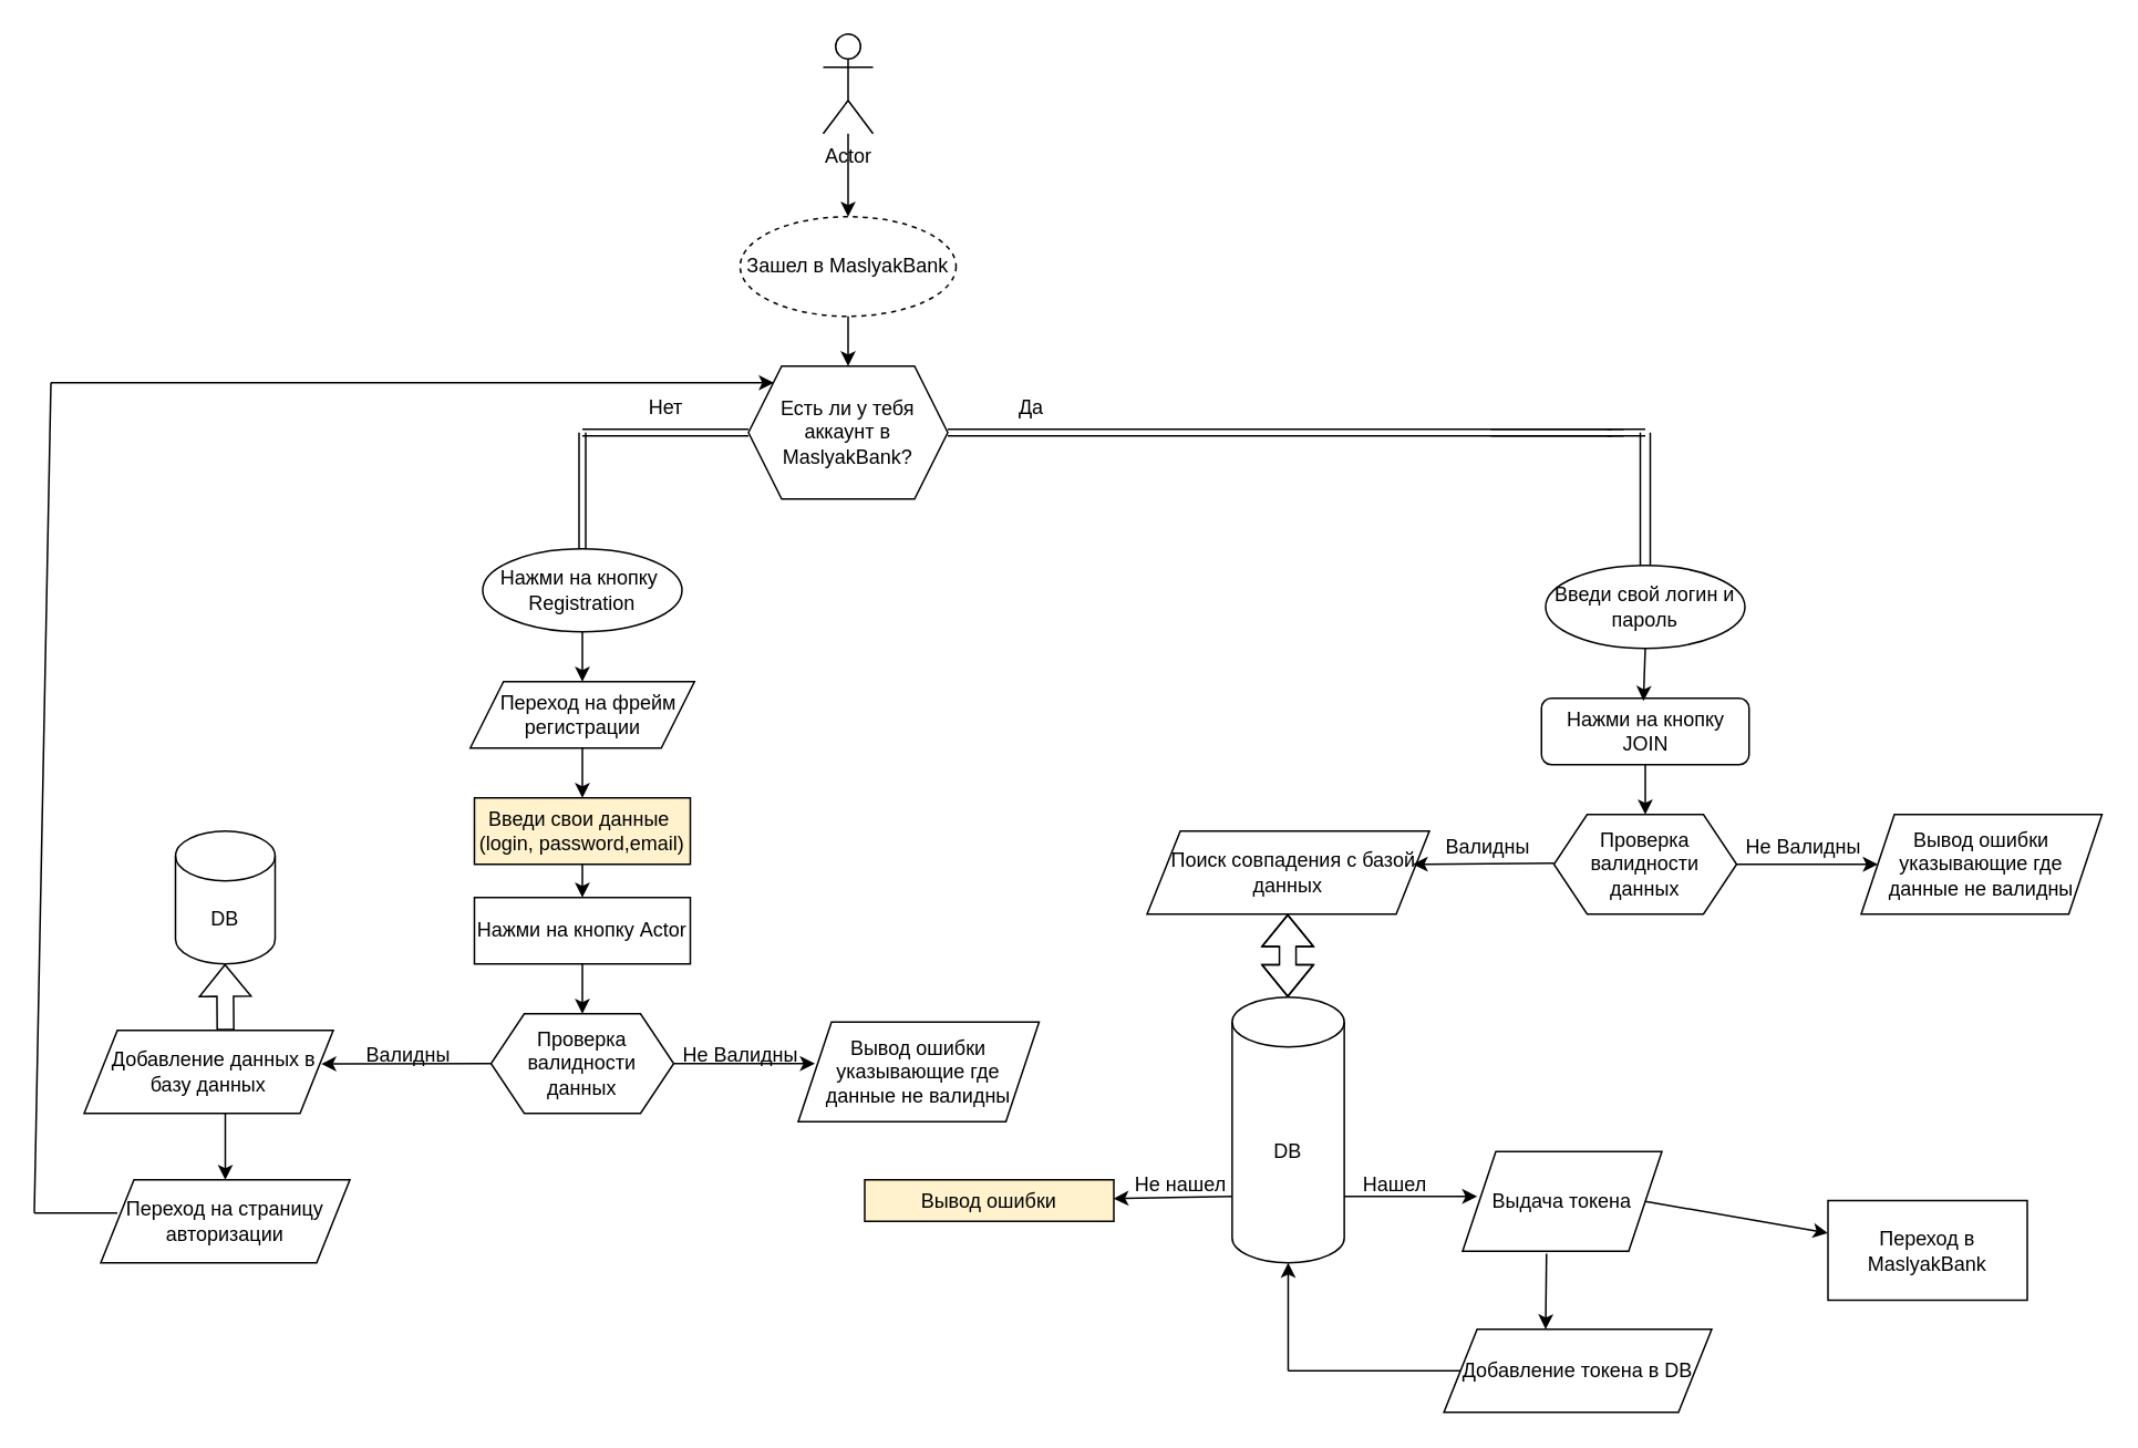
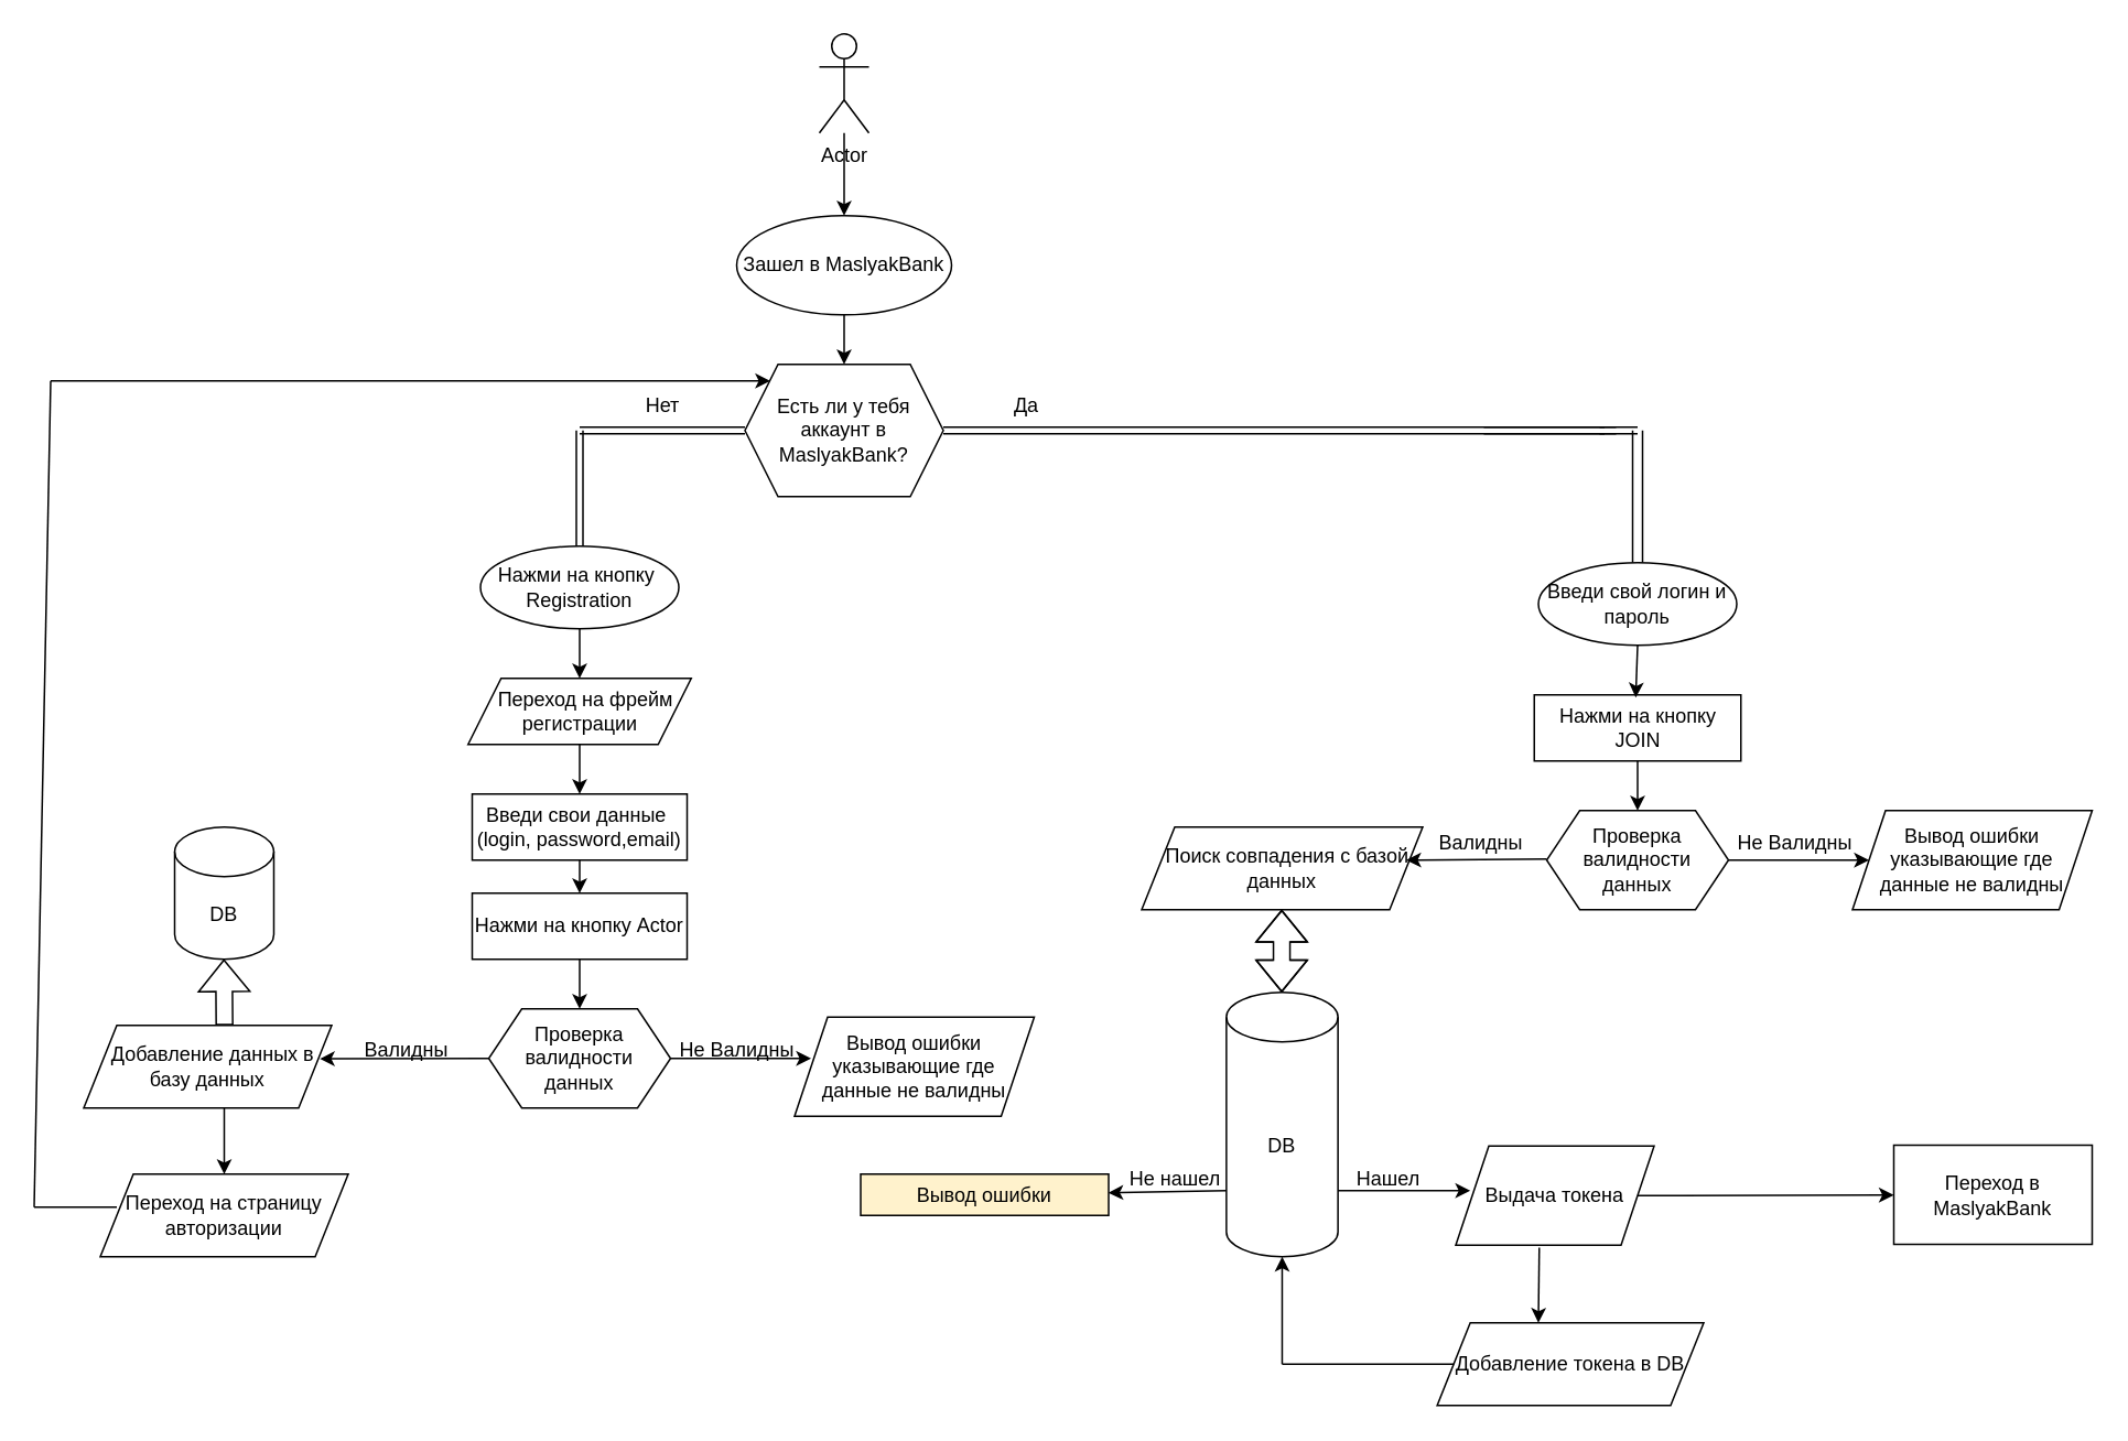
- <mxCell id="3" value="Зашел в MaslyakBank" style="ellipse;whiteSpace=wrap;html=1;dashed=1;" vertex="1" parent="1"><mxGeometry x="445" y="130" width="130" height="60" as="geometry" /></mxCell>
+ <mxCell id="3" value="Зашел в MaslyakBank" style="ellipse;whiteSpace=wrap;html=1;" vertex="1" parent="1"><mxGeometry x="445" y="130" width="130" height="60" as="geometry" /></mxCell>
- <mxCell id="30" value="Нажми на кнопку JOIN" style="whiteSpace=wrap;html=1;rounded=1;" vertex="1" parent="1"><mxGeometry x="927.5" y="420" width="125" height="40" as="geometry" /></mxCell>
+ <mxCell id="30" value="Нажми на кнопку JOIN" style="rounded=0;whiteSpace=wrap;html=1;" vertex="1" parent="1"><mxGeometry x="927.5" y="420" width="125" height="40" as="geometry" /></mxCell>
- <mxCell id="15" value="Введи свои данные&amp;nbsp;&lt;div&gt;(login, password,email)&lt;/div&gt;" style="rounded=0;whiteSpace=wrap;html=1;fillColor=#fff2cc;" vertex="1" parent="1"><mxGeometry x="285" y="480" width="130" height="40" as="geometry" /></mxCell>
+ <mxCell id="15" value="Введи свои данные&amp;nbsp;&lt;div&gt;(login, password,email)&lt;/div&gt;" style="rounded=0;whiteSpace=wrap;html=1;" vertex="1" parent="1"><mxGeometry x="285" y="480" width="130" height="40" as="geometry" /></mxCell>
- <mxCell id="64" value="Переход в MaslyakBank" style="rounded=0;whiteSpace=wrap;html=1;" vertex="1" parent="1"><mxGeometry x="1100" y="722.5" width="120" height="60" as="geometry" /></mxCell>
+ <mxCell id="64" value="Переход в MaslyakBank" style="rounded=0;whiteSpace=wrap;html=1;" vertex="1" parent="1"><mxGeometry x="1145" y="692.5" width="120" height="60" as="geometry" /></mxCell>
